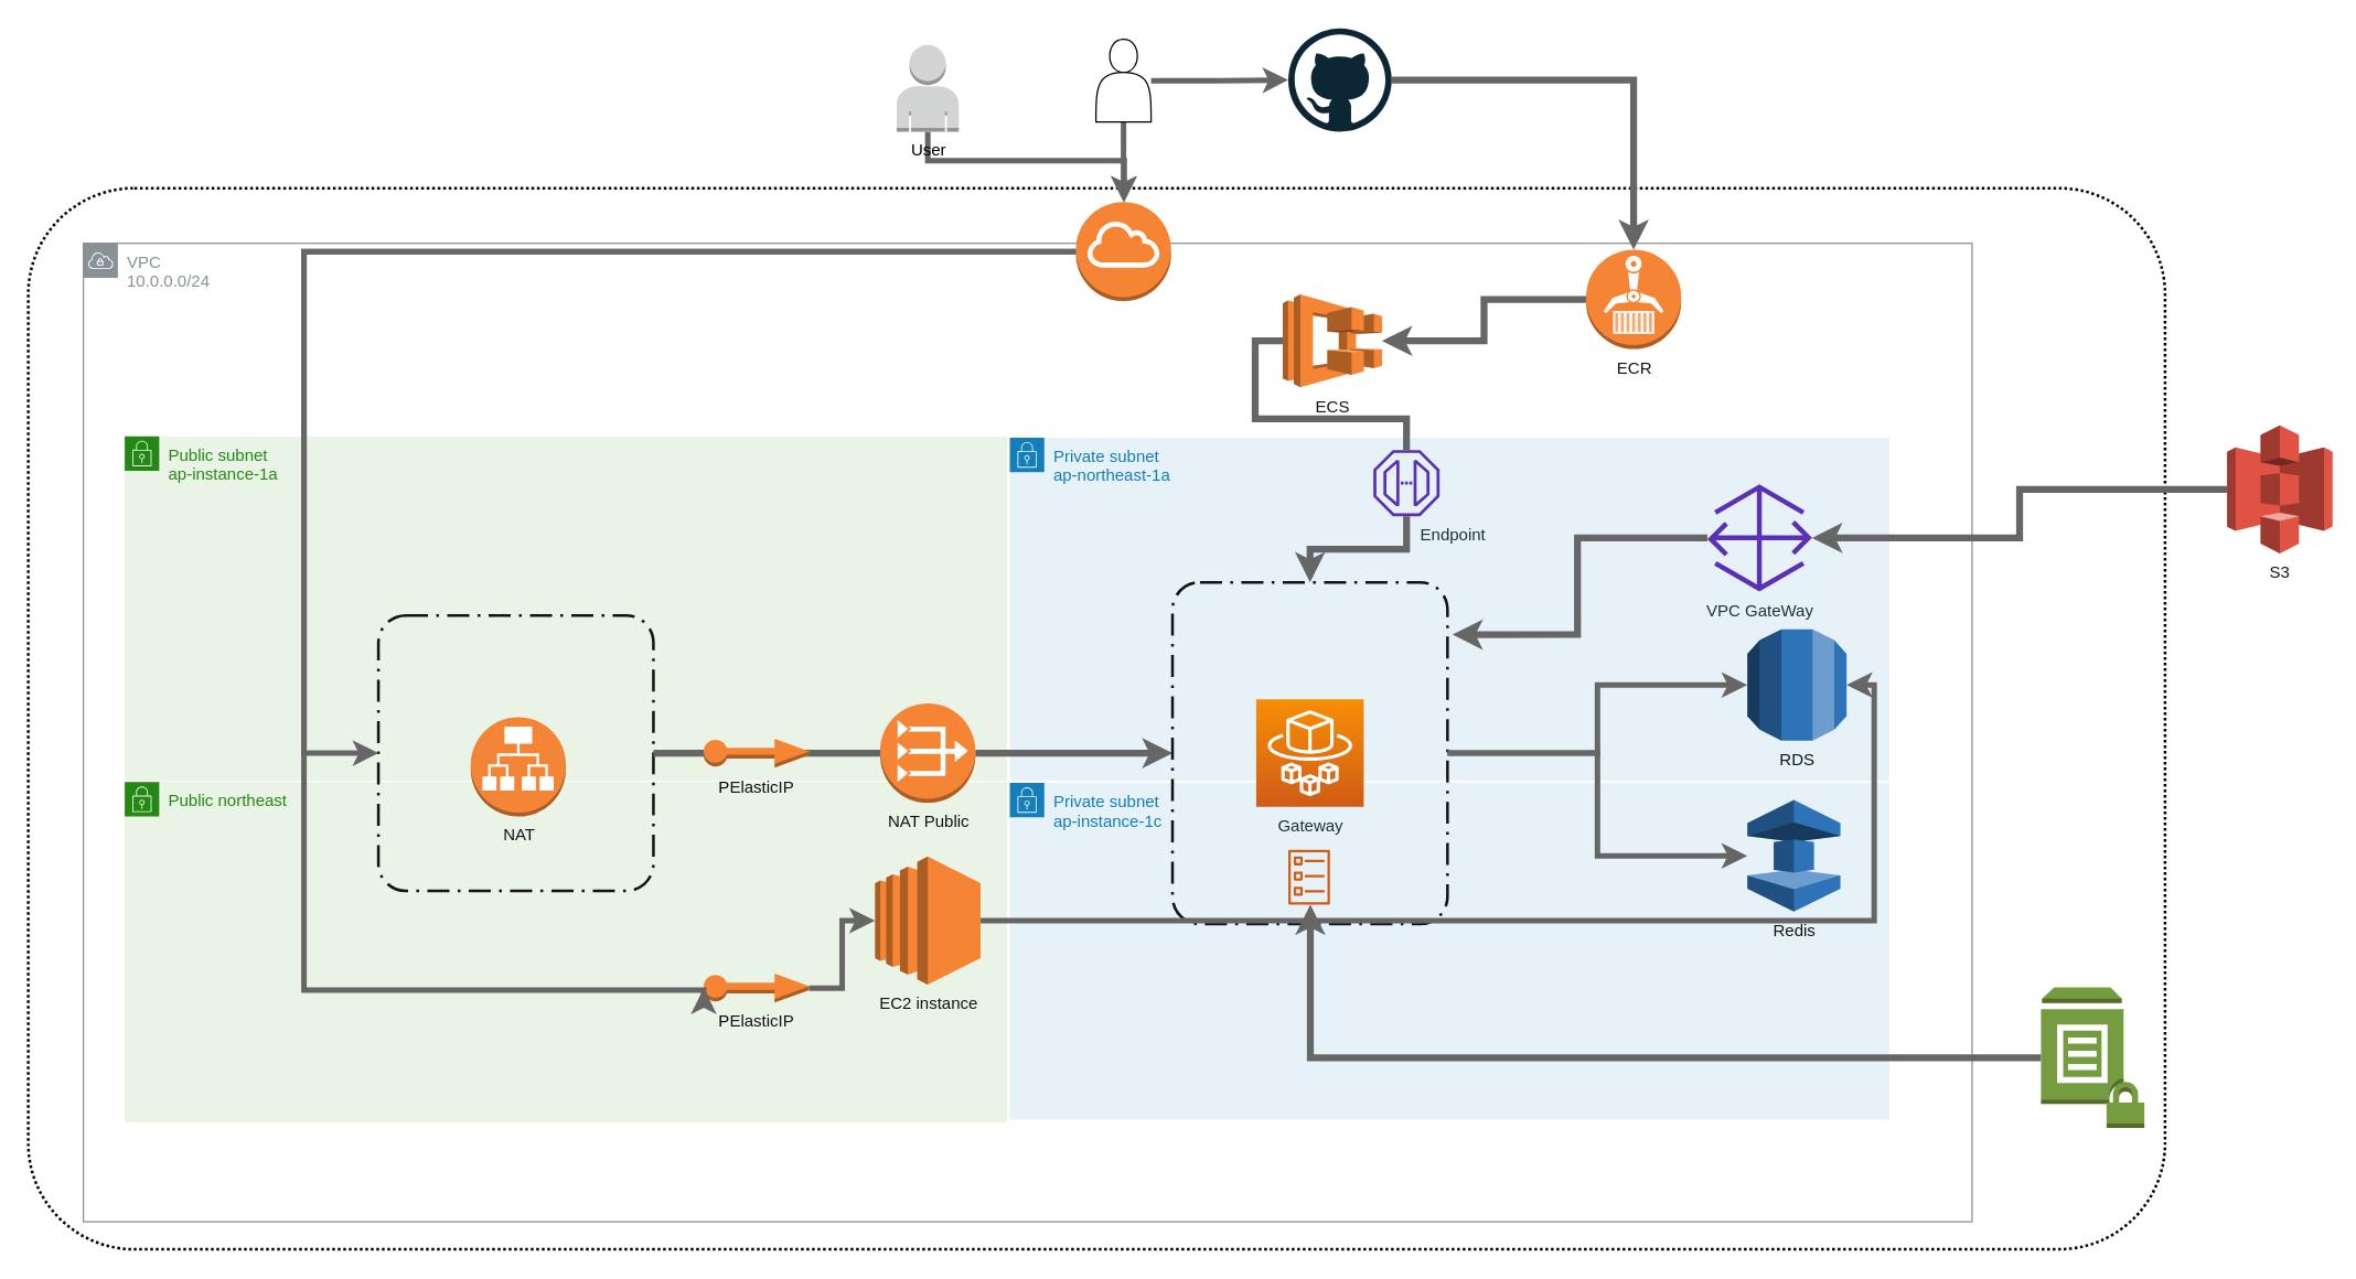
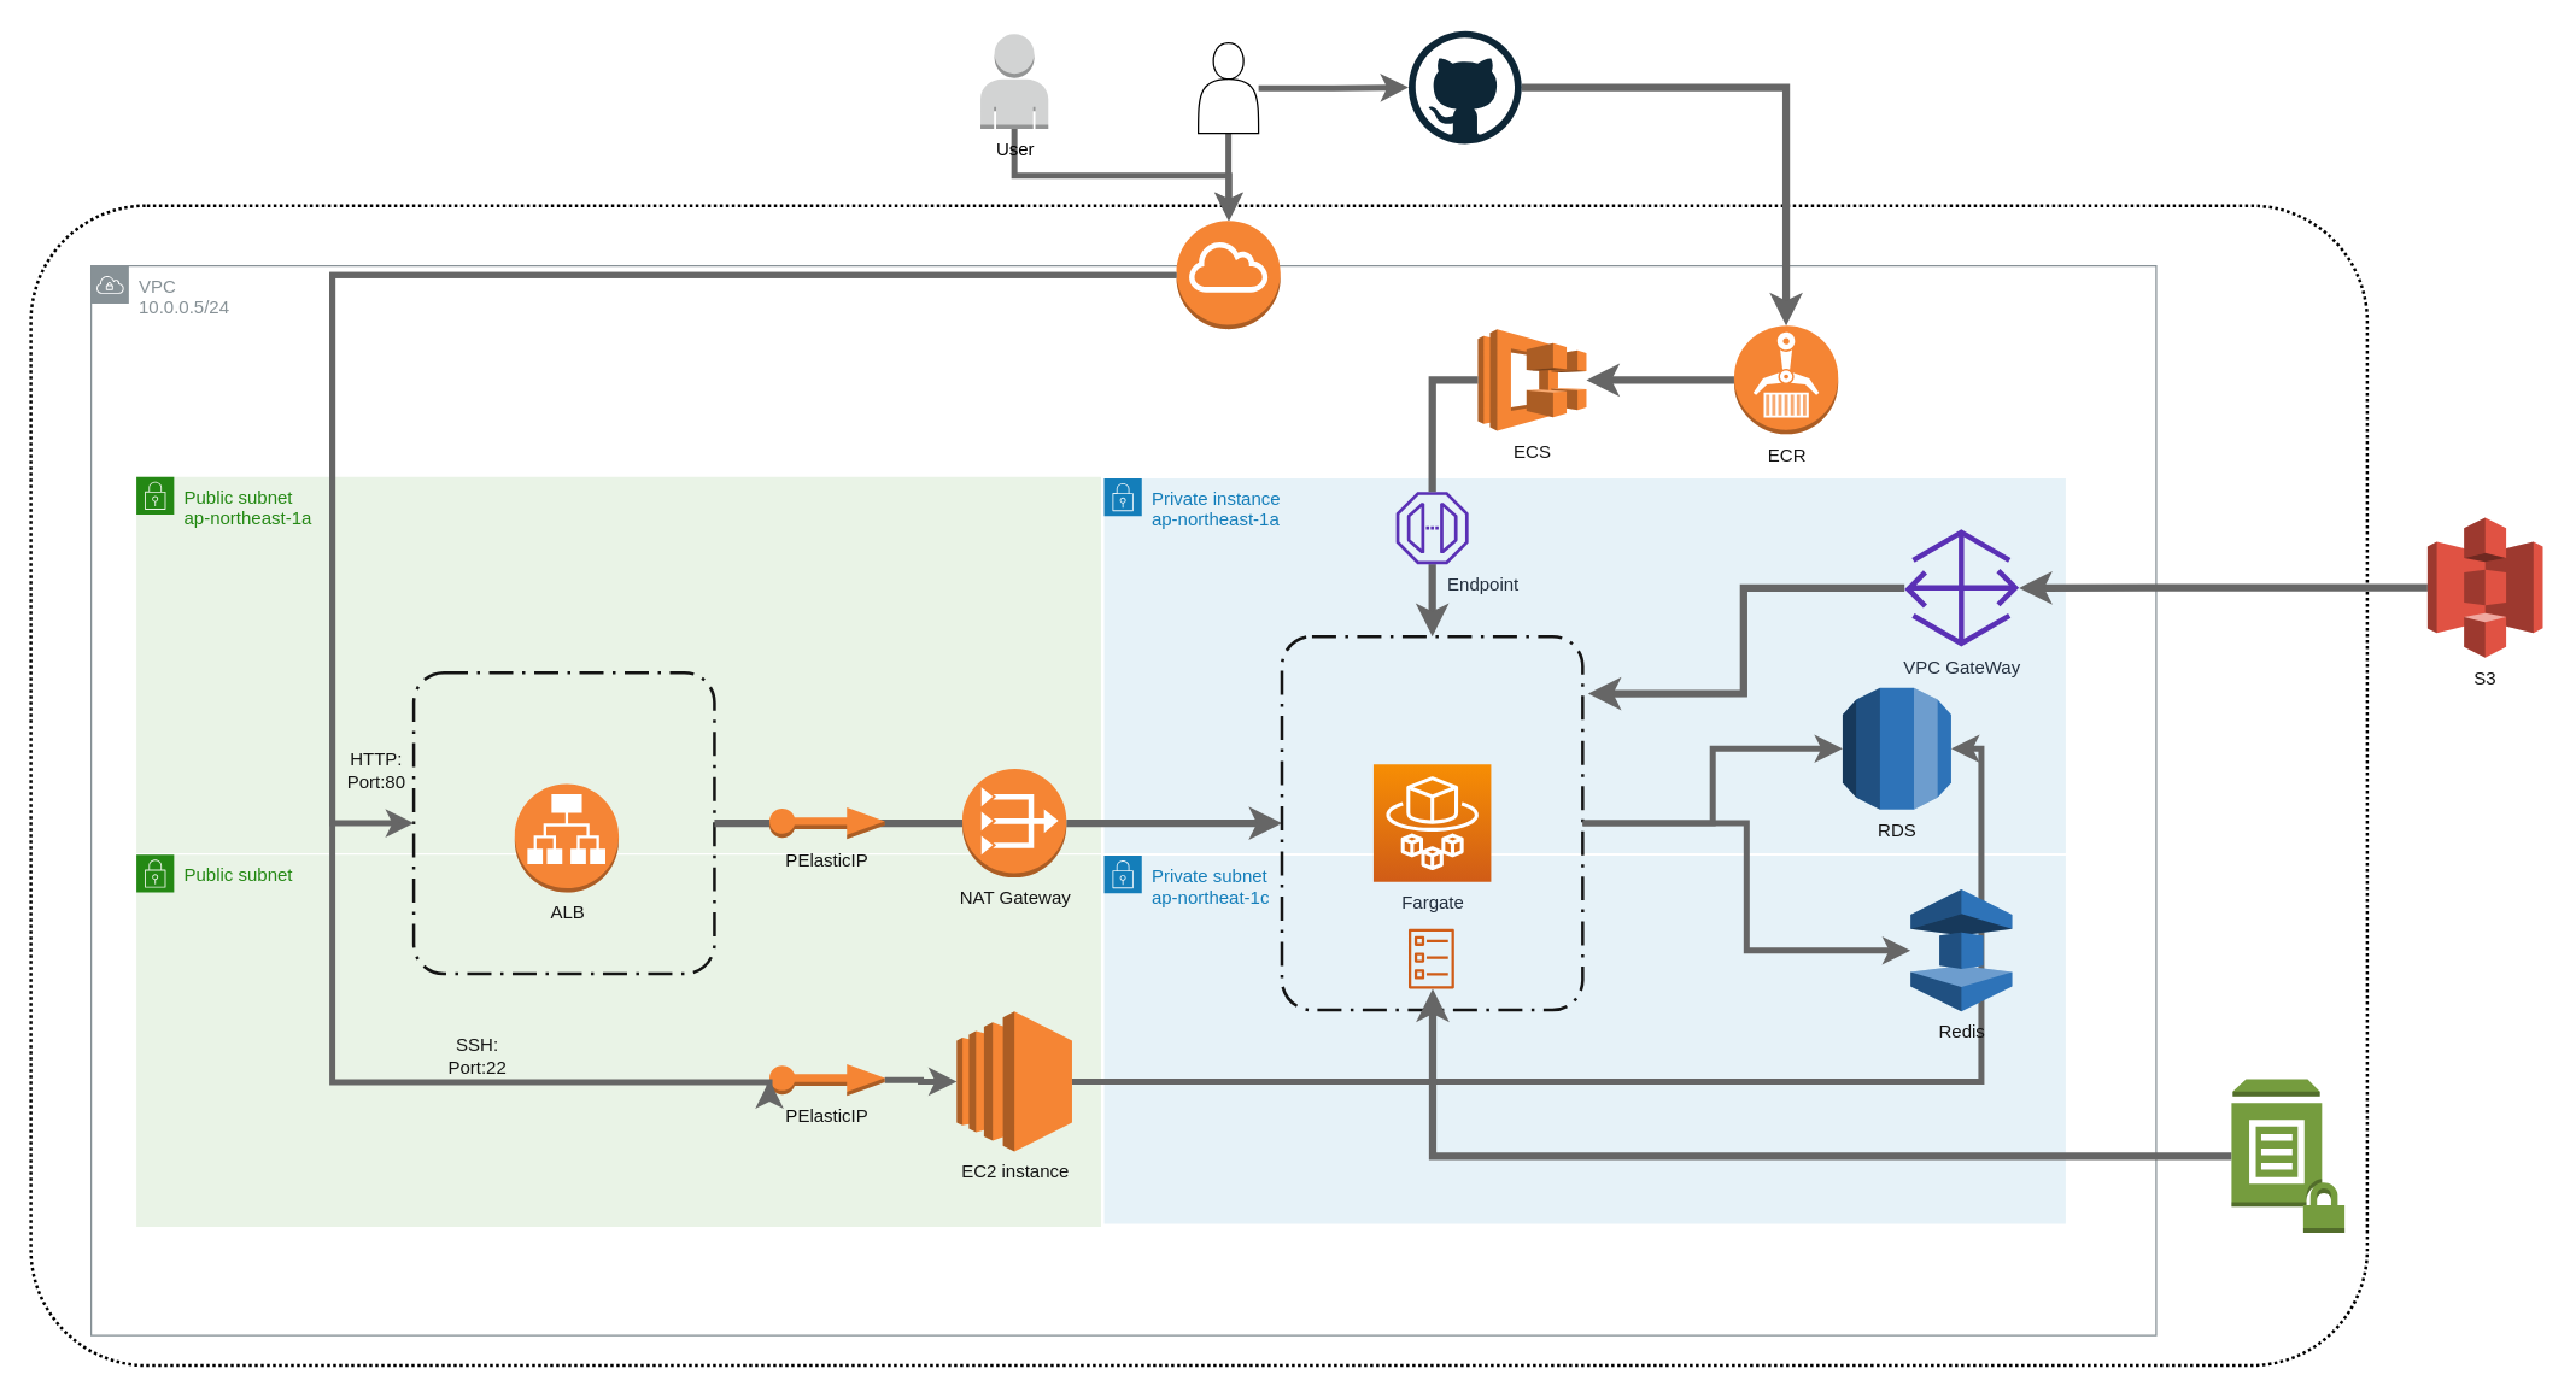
- <mxCell id="28" value="User" style="outlineConnect=0;dashed=0;verticalLabelPosition=bottom;verticalAlign=top;align=center;html=1;shape=mxgraph.aws3.user;fillColor=#D2D3D3;gradientColor=none;" parent="1" vertex="1"><mxGeometry x="650" y="32" width="45" height="63" as="geometry" /></mxCell>
+ <mxCell id="28" value="User" style="outlineConnect=0;dashed=0;verticalLabelPosition=bottom;verticalAlign=top;align=center;html=1;shape=mxgraph.aws3.user;fillColor=#D2D3D3;gradientColor=none;" parent="1" vertex="1"><mxGeometry x="650" y="22" width="45" height="63" as="geometry" /></mxCell>
- <mxCell id="2" value="VPC&lt;br&gt;10.0.0.0/24" style="outlineConnect=0;gradientColor=none;html=1;whiteSpace=wrap;fontSize=12;fontStyle=0;shape=mxgraph.aws4.group;grIcon=mxgraph.aws4.group_vpc;strokeColor=#879196;fillColor=none;verticalAlign=top;align=left;spacingLeft=30;fontColor=#879196;dashed=0;" parent="1" vertex="1"><mxGeometry y="176" width="1370" height="710" as="geometry" x="60" /></mxCell>
+ <mxCell id="2" value="VPC&lt;br&gt;10.0.0.5/24" style="outlineConnect=0;gradientColor=none;html=1;whiteSpace=wrap;fontSize=12;fontStyle=0;shape=mxgraph.aws4.group;grIcon=mxgraph.aws4.group_vpc;strokeColor=#879196;fillColor=none;verticalAlign=top;align=left;spacingLeft=30;fontColor=#879196;dashed=0;" parent="1" vertex="1"><mxGeometry y="176" width="1370" height="710" as="geometry" x="60" /></mxCell>
- <mxCell id="30" value="ECR" style="outlineConnect=0;dashed=0;verticalLabelPosition=bottom;verticalAlign=top;align=center;html=1;shape=mxgraph.aws3.ecr;fillColor=#F58534;gradientColor=none;fontColor=#141414;" parent="1" vertex="1"><mxGeometry x="1150" y="180.75" width="69" height="72" as="geometry" /></mxCell>
+ <mxCell id="30" value="ECR" style="outlineConnect=0;dashed=0;verticalLabelPosition=bottom;verticalAlign=top;align=center;html=1;shape=mxgraph.aws3.ecr;fillColor=#F58534;gradientColor=none;fontColor=#141414;" parent="1" vertex="1"><mxGeometry x="1150" y="215.75" width="69" height="72" as="geometry" /></mxCell>
- <mxCell id="42" value="&lt;font color=&quot;#141414&quot;&gt;ECS&lt;/font&gt;" style="outlineConnect=0;dashed=0;verticalLabelPosition=bottom;verticalAlign=top;align=center;html=1;shape=mxgraph.aws3.ecs;fillColor=#F58534;gradientColor=none;" parent="1" vertex="1"><mxGeometry x="930" y="213" width="72" height="67.5" as="geometry" /></mxCell>
+ <mxCell id="42" value="&lt;font color=&quot;#141414&quot;&gt;ECS&lt;/font&gt;" style="outlineConnect=0;dashed=0;verticalLabelPosition=bottom;verticalAlign=top;align=center;html=1;shape=mxgraph.aws3.ecs;fillColor=#F58534;gradientColor=none;" parent="1" vertex="1"><mxGeometry x="980" y="218" width="72" height="67.5" as="geometry" /></mxCell>
- <mxCell id="7" value="Public subnet&lt;br&gt;ap-instance-1a" style="points=[[0,0],[0.25,0],[0.5,0],[0.75,0],[1,0],[1,0.25],[1,0.5],[1,0.75],[1,1],[0.75,1],[0.5,1],[0.25,1],[0,1],[0,0.75],[0,0.5],[0,0.25]];outlineConnect=0;gradientColor=none;html=1;whiteSpace=wrap;fontSize=12;fontStyle=0;shape=mxgraph.aws4.group;grIcon=mxgraph.aws4.group_security_group;grStroke=0;strokeColor=#248814;fillColor=#E9F3E6;verticalAlign=top;align=left;spacingLeft=30;fontColor=#248814;dashed=0;" parent="1" vertex="1"><mxGeometry x="90" y="316" width="640" height="250" as="geometry" /></mxCell>
+ <mxCell id="7" value="Public subnet&lt;br&gt;ap-northeast-1a" style="points=[[0,0],[0.25,0],[0.5,0],[0.75,0],[1,0],[1,0.25],[1,0.5],[1,0.75],[1,1],[0.75,1],[0.5,1],[0.25,1],[0,1],[0,0.75],[0,0.5],[0,0.25]];outlineConnect=0;gradientColor=none;html=1;whiteSpace=wrap;fontSize=12;fontStyle=0;shape=mxgraph.aws4.group;grIcon=mxgraph.aws4.group_security_group;grStroke=0;strokeColor=#248814;fillColor=#E9F3E6;verticalAlign=top;align=left;spacingLeft=30;fontColor=#248814;dashed=0;" parent="1" vertex="1"><mxGeometry x="90" y="316" width="640" height="250" as="geometry" /></mxCell>
- <mxCell id="4" value="Private subnet&lt;br&gt;ap-northeast-1a" style="points=[[0,0],[0.25,0],[0.5,0],[0.75,0],[1,0],[1,0.25],[1,0.5],[1,0.75],[1,1],[0.75,1],[0.5,1],[0.25,1],[0,1],[0,0.75],[0,0.5],[0,0.25]];outlineConnect=0;gradientColor=none;html=1;whiteSpace=wrap;fontSize=12;fontStyle=0;shape=mxgraph.aws4.group;grIcon=mxgraph.aws4.group_security_group;grStroke=0;strokeColor=#147EBA;fillColor=#E6F2F8;verticalAlign=top;align=left;spacingLeft=30;fontColor=#147EBA;dashed=0;" parent="1" vertex="1"><mxGeometry x="732" y="317" width="638" height="249" as="geometry" /></mxCell>
+ <mxCell id="4" value="Private instance&lt;br&gt;ap-northeast-1a" style="points=[[0,0],[0.25,0],[0.5,0],[0.75,0],[1,0],[1,0.25],[1,0.5],[1,0.75],[1,1],[0.75,1],[0.5,1],[0.25,1],[0,1],[0,0.75],[0,0.5],[0,0.25]];outlineConnect=0;gradientColor=none;html=1;whiteSpace=wrap;fontSize=12;fontStyle=0;shape=mxgraph.aws4.group;grIcon=mxgraph.aws4.group_security_group;grStroke=0;strokeColor=#147EBA;fillColor=#E6F2F8;verticalAlign=top;align=left;spacingLeft=30;fontColor=#147EBA;dashed=0;" parent="1" vertex="1"><mxGeometry x="732" y="317" width="638" height="249" as="geometry" /></mxCell>
- <mxCell id="43" value="&amp;nbsp; &amp;nbsp; &amp;nbsp; &amp;nbsp; &amp;nbsp; &amp;nbsp; &amp;nbsp; &amp;nbsp; &amp;nbsp; &amp;nbsp; Endpoint" style="outlineConnect=0;fontColor=#232F3E;gradientColor=none;fillColor=#5A30B5;strokeColor=none;dashed=0;verticalLabelPosition=bottom;verticalAlign=top;align=center;html=1;fontSize=12;fontStyle=0;aspect=fixed;pointerEvents=1;shape=mxgraph.aws4.endpoint;" parent="1" vertex="1"><mxGeometry x="995.75" y="326" width="48" height="48" as="geometry" /></mxCell>
+ <mxCell id="43" value="&amp;nbsp; &amp;nbsp; &amp;nbsp; &amp;nbsp; &amp;nbsp; &amp;nbsp; &amp;nbsp; &amp;nbsp; &amp;nbsp; &amp;nbsp; Endpoint" style="outlineConnect=0;fontColor=#232F3E;gradientColor=none;fillColor=#5A30B5;strokeColor=none;dashed=0;verticalLabelPosition=bottom;verticalAlign=top;align=center;html=1;fontSize=12;fontStyle=0;aspect=fixed;pointerEvents=1;shape=mxgraph.aws4.endpoint;" parent="1" vertex="1"><mxGeometry x="925.75" y="326" width="48" height="48" as="geometry" /></mxCell>
- <mxCell id="34" value="&lt;font color=&quot;#141414&quot;&gt;S3&lt;/font&gt;" style="outlineConnect=0;dashed=0;verticalLabelPosition=bottom;verticalAlign=top;align=center;html=1;shape=mxgraph.aws3.s3;fillColor=#E05243;gradientColor=none;strokeColor=#141414;" parent="1" vertex="1"><mxGeometry x="1615" y="308" width="76.5" height="93" as="geometry" /></mxCell>
+ <mxCell id="34" value="&lt;font color=&quot;#141414&quot;&gt;S3&lt;/font&gt;" style="outlineConnect=0;dashed=0;verticalLabelPosition=bottom;verticalAlign=top;align=center;html=1;shape=mxgraph.aws3.s3;fillColor=#E05243;gradientColor=none;strokeColor=#141414;" parent="1" vertex="1"><mxGeometry x="1610" y="343" width="76.5" height="93" as="geometry" /></mxCell>
- <mxCell id="31" value="VPC GateWay" style="outlineConnect=0;fontColor=#232F3E;gradientColor=none;fillColor=#5A30B5;strokeColor=none;dashed=0;verticalLabelPosition=bottom;verticalAlign=top;align=center;html=1;fontSize=12;fontStyle=0;aspect=fixed;pointerEvents=1;shape=mxgraph.aws4.gateway;" parent="1" vertex="1"><mxGeometry x="1238" y="350.75" width="76" height="78" as="geometry" /></mxCell>
+ <mxCell id="31" value="VPC GateWay" style="outlineConnect=0;fontColor=#232F3E;gradientColor=none;fillColor=#5A30B5;strokeColor=none;dashed=0;verticalLabelPosition=bottom;verticalAlign=top;align=center;html=1;fontSize=12;fontStyle=0;aspect=fixed;pointerEvents=1;shape=mxgraph.aws4.gateway;" parent="1" vertex="1"><mxGeometry x="1263" y="350.75" width="76" height="78" as="geometry" /></mxCell>
- <mxCell id="14" value="&lt;font color=&quot;#141414&quot;&gt;RDS&lt;/font&gt;" style="outlineConnect=0;dashed=0;verticalLabelPosition=bottom;verticalAlign=top;align=center;html=1;shape=mxgraph.aws3.rds;fillColor=#2E73B8;gradientColor=none;" parent="1" vertex="1"><mxGeometry x="1267" y="456" width="72" height="81" as="geometry" /></mxCell>
+ <mxCell id="14" value="&lt;font color=&quot;#141414&quot;&gt;RDS&lt;/font&gt;" style="outlineConnect=0;dashed=0;verticalLabelPosition=bottom;verticalAlign=top;align=center;html=1;shape=mxgraph.aws3.rds;fillColor=#2E73B8;gradientColor=none;" parent="1" vertex="1"><mxGeometry x="1222" y="456" width="72" height="81" as="geometry" /></mxCell>
+ <mxCell id="38" value="HTTP:&lt;br&gt;Port:80" style="text;html=1;resizable=0;autosize=1;align=center;verticalAlign=middle;points=[];fillColor=none;strokeColor=none;rounded=0;fontColor=#141414;" parent="1" vertex="1"><mxGeometry x="224" y="496" width="50" height="30" as="geometry" /></mxCell>
- <mxCell id="6" value="Public northeast" style="points=[[0,0],[0.25,0],[0.5,0],[0.75,0],[1,0],[1,0.25],[1,0.5],[1,0.75],[1,1],[0.75,1],[0.5,1],[0.25,1],[0,1],[0,0.75],[0,0.5],[0,0.25]];outlineConnect=0;gradientColor=none;html=1;whiteSpace=wrap;fontSize=12;fontStyle=0;shape=mxgraph.aws4.group;grIcon=mxgraph.aws4.group_security_group;grStroke=0;strokeColor=#248814;fillColor=#E9F3E6;verticalAlign=top;align=left;spacingLeft=30;fontColor=#248814;dashed=0;" parent="1" vertex="1"><mxGeometry x="90" y="567" width="640" height="247" as="geometry" /></mxCell>
+ <mxCell id="6" value="Public subnet" style="points=[[0,0],[0.25,0],[0.5,0],[0.75,0],[1,0],[1,0.25],[1,0.5],[1,0.75],[1,1],[0.75,1],[0.5,1],[0.25,1],[0,1],[0,0.75],[0,0.5],[0,0.25]];outlineConnect=0;gradientColor=none;html=1;whiteSpace=wrap;fontSize=12;fontStyle=0;shape=mxgraph.aws4.group;grIcon=mxgraph.aws4.group_security_group;grStroke=0;strokeColor=#248814;fillColor=#E9F3E6;verticalAlign=top;align=left;spacingLeft=30;fontColor=#248814;dashed=0;" parent="1" vertex="1"><mxGeometry x="90" y="567" width="640" height="247" as="geometry" /></mxCell>
- <mxCell id="3" value="Private subnet&lt;br&gt;ap-instance-1c" style="points=[[0,0],[0.25,0],[0.5,0],[0.75,0],[1,0],[1,0.25],[1,0.5],[1,0.75],[1,1],[0.75,1],[0.5,1],[0.25,1],[0,1],[0,0.75],[0,0.5],[0,0.25]];outlineConnect=0;gradientColor=none;html=1;whiteSpace=wrap;fontSize=12;fontStyle=0;shape=mxgraph.aws4.group;grIcon=mxgraph.aws4.group_security_group;grStroke=0;strokeColor=#147EBA;fillColor=#E6F2F8;verticalAlign=top;align=left;spacingLeft=30;fontColor=#147EBA;dashed=0;" parent="1" vertex="1"><mxGeometry x="732" y="567.5" width="638" height="244.5" as="geometry" /></mxCell>
+ <mxCell id="3" value="Private subnet&lt;br&gt;ap-northeat-1c" style="points=[[0,0],[0.25,0],[0.5,0],[0.75,0],[1,0],[1,0.25],[1,0.5],[1,0.75],[1,1],[0.75,1],[0.5,1],[0.25,1],[0,1],[0,0.75],[0,0.5],[0,0.25]];outlineConnect=0;gradientColor=none;html=1;whiteSpace=wrap;fontSize=12;fontStyle=0;shape=mxgraph.aws4.group;grIcon=mxgraph.aws4.group_security_group;grStroke=0;strokeColor=#147EBA;fillColor=#E6F2F8;verticalAlign=top;align=left;spacingLeft=30;fontColor=#147EBA;dashed=0;" parent="1" vertex="1"><mxGeometry x="732" y="567.5" width="638" height="244.5" as="geometry" /></mxCell>
- <mxCell id="46" value="NAT Public" style="outlineConnect=0;dashed=0;verticalLabelPosition=bottom;verticalAlign=top;align=center;html=1;shape=mxgraph.aws3.vpc_nat_gateway;fillColor=#F58534;gradientColor=none;fontColor=#141414;" vertex="1" parent="1"><mxGeometry x="638" y="510" width="69" height="72" as="geometry" /></mxCell>
+ <mxCell id="46" value="NAT Gateway" style="outlineConnect=0;dashed=0;verticalLabelPosition=bottom;verticalAlign=top;align=center;html=1;shape=mxgraph.aws3.vpc_nat_gateway;fillColor=#F58534;gradientColor=none;fontColor=#141414;" vertex="1" parent="1"><mxGeometry x="638" y="510" width="69" height="72" as="geometry" /></mxCell>
- <mxCell id="19" value="Gateway" style="points=[[0,0,0],[0.25,0,0],[0.5,0,0],[0.75,0,0],[1,0,0],[0,1,0],[0.25,1,0],[0.5,1,0],[0.75,1,0],[1,1,0],[0,0.25,0],[0,0.5,0],[0,0.75,0],[1,0.25,0],[1,0.5,0],[1,0.75,0]];outlineConnect=0;fontColor=#232F3E;gradientColor=#F78E04;gradientDirection=north;fillColor=#D05C17;strokeColor=#ffffff;dashed=0;verticalLabelPosition=bottom;verticalAlign=top;align=center;html=1;fontSize=12;fontStyle=0;aspect=fixed;shape=mxgraph.aws4.resourceIcon;resIcon=mxgraph.aws4.fargate;" parent="1" vertex="1"><mxGeometry x="910.75" y="507" width="78" height="78" as="geometry" /></mxCell>
+ <mxCell id="19" value="Fargate" style="points=[[0,0,0],[0.25,0,0],[0.5,0,0],[0.75,0,0],[1,0,0],[0,1,0],[0.25,1,0],[0.5,1,0],[0.75,1,0],[1,1,0],[0,0.25,0],[0,0.5,0],[0,0.75,0],[1,0.25,0],[1,0.5,0],[1,0.75,0]];outlineConnect=0;fontColor=#232F3E;gradientColor=#F78E04;gradientDirection=north;fillColor=#D05C17;strokeColor=#ffffff;dashed=0;verticalLabelPosition=bottom;verticalAlign=top;align=center;html=1;fontSize=12;fontStyle=0;aspect=fixed;shape=mxgraph.aws4.resourceIcon;resIcon=mxgraph.aws4.fargate;" parent="1" vertex="1"><mxGeometry x="910.75" y="507" width="78" height="78" as="geometry" /></mxCell>
- <mxCell id="13" value="&lt;font color=&quot;#141414&quot;&gt;NAT&lt;br&gt;&lt;/font&gt;" style="outlineConnect=0;dashed=0;verticalLabelPosition=bottom;verticalAlign=top;align=center;html=1;shape=mxgraph.aws3.application_load_balancer;fillColor=#F58536;gradientColor=none;" parent="1" vertex="1"><mxGeometry x="341" y="520" width="69" height="72" as="geometry" /></mxCell>
+ <mxCell id="13" value="&lt;font color=&quot;#141414&quot;&gt;ALB&lt;br&gt;&lt;/font&gt;" style="outlineConnect=0;dashed=0;verticalLabelPosition=bottom;verticalAlign=top;align=center;html=1;shape=mxgraph.aws3.application_load_balancer;fillColor=#F58536;gradientColor=none;" parent="1" vertex="1"><mxGeometry x="341" y="520" width="69" height="72" as="geometry" /></mxCell>
- <mxCell id="17" value="&lt;font color=&quot;#141414&quot;&gt;Redis&lt;/font&gt;" style="outlineConnect=0;dashed=0;verticalLabelPosition=bottom;verticalAlign=top;align=center;html=1;shape=mxgraph.aws3.elasticache;fillColor=#2E73B8;gradientColor=none;" parent="1" vertex="1"><mxGeometry x="1267" y="580" width="67.5" height="81" as="geometry" /></mxCell>
+ <mxCell id="17" value="&lt;font color=&quot;#141414&quot;&gt;Redis&lt;/font&gt;" style="outlineConnect=0;dashed=0;verticalLabelPosition=bottom;verticalAlign=top;align=center;html=1;shape=mxgraph.aws3.elasticache;fillColor=#2E73B8;gradientColor=none;" parent="1" vertex="1"><mxGeometry x="1267" y="590" width="67.5" height="81" as="geometry" /></mxCell>
- <mxCell id="16" value="EC2 instance" style="outlineConnect=0;dashed=0;verticalLabelPosition=bottom;verticalAlign=top;align=center;html=1;shape=mxgraph.aws3.ec2;fillColor=#F58534;gradientColor=none;fontColor=#141414;" parent="1" vertex="1"><mxGeometry x="634.25" y="621" width="76.5" height="93" as="geometry" /></mxCell>
+ <mxCell id="16" value="EC2 instance" style="outlineConnect=0;dashed=0;verticalLabelPosition=bottom;verticalAlign=top;align=center;html=1;shape=mxgraph.aws3.ec2;fillColor=#F58534;gradientColor=none;fontColor=#141414;" parent="1" vertex="1"><mxGeometry x="634.25" y="671" width="76.5" height="93" as="geometry" /></mxCell>
+ <mxCell id="37" value="SSH:&lt;br&gt;Port:22" style="text;html=1;resizable=0;autosize=1;align=center;verticalAlign=middle;points=[];fillColor=none;strokeColor=none;rounded=0;fontColor=#141414;" parent="1" vertex="1"><mxGeometry x="291" y="686" width="50" height="30" as="geometry" /></mxCell>
